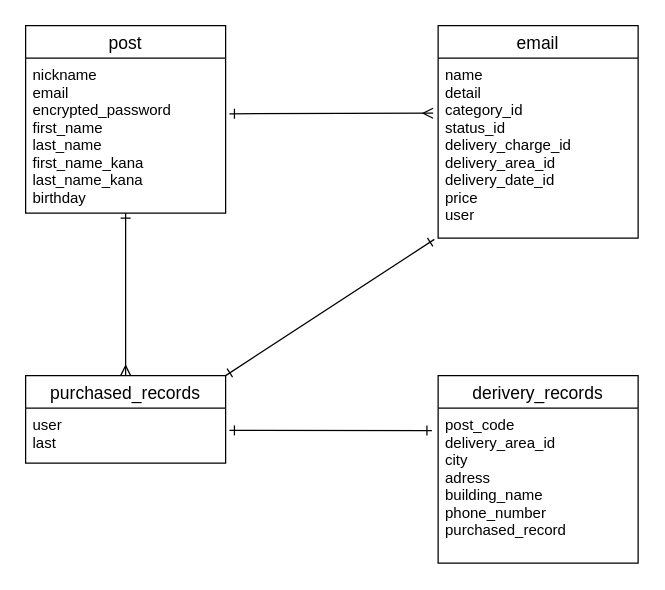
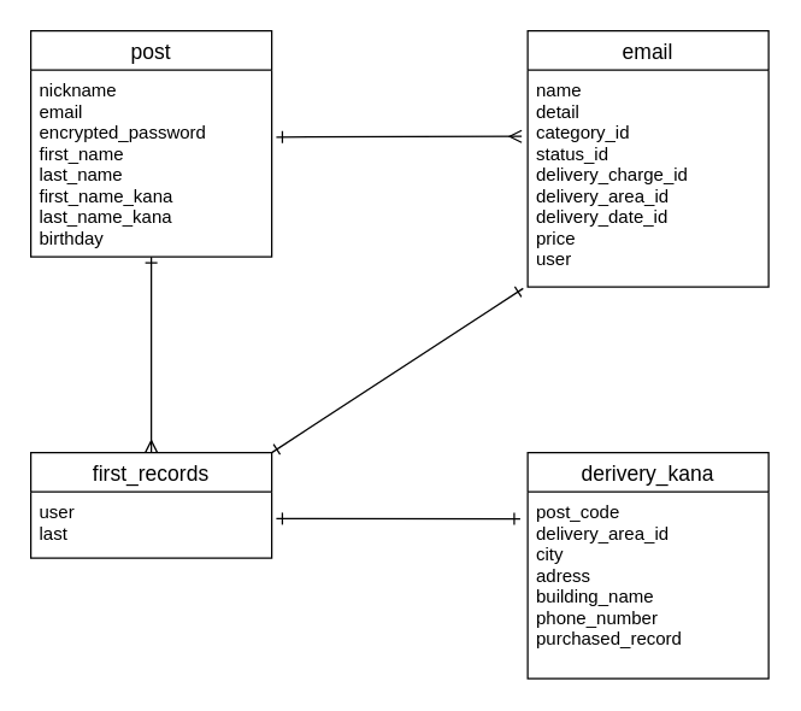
- <mxCell id="8" value="purchased_records" style="swimlane;fontStyle=0;childLayout=stackLayout;horizontal=1;startSize=26;horizontalStack=0;resizeParent=1;resizeParentMax=0;resizeLast=0;collapsible=1;marginBottom=0;align=center;fontSize=14;" vertex="1" parent="1"><mxGeometry x="20" y="300" width="160" height="70" as="geometry" /></mxCell>
+ <mxCell id="8" value="first_records" style="swimlane;fontStyle=0;childLayout=stackLayout;horizontal=1;startSize=26;horizontalStack=0;resizeParent=1;resizeParentMax=0;resizeLast=0;collapsible=1;marginBottom=0;align=center;fontSize=14;" vertex="1" parent="1"><mxGeometry x="20" y="300" width="160" height="70" as="geometry" /></mxCell>
- <mxCell id="10" value="derivery_records" style="swimlane;fontStyle=0;childLayout=stackLayout;horizontal=1;startSize=26;horizontalStack=0;resizeParent=1;resizeParentMax=0;resizeLast=0;collapsible=1;marginBottom=0;align=center;fontSize=14;" vertex="1" parent="1"><mxGeometry x="350" y="300" width="160" height="150" as="geometry" /></mxCell>
+ <mxCell id="10" value="derivery_kana" style="swimlane;fontStyle=0;childLayout=stackLayout;horizontal=1;startSize=26;horizontalStack=0;resizeParent=1;resizeParentMax=0;resizeLast=0;collapsible=1;marginBottom=0;align=center;fontSize=14;" vertex="1" parent="1"><mxGeometry x="350" y="300" width="160" height="150" as="geometry" /></mxCell>
